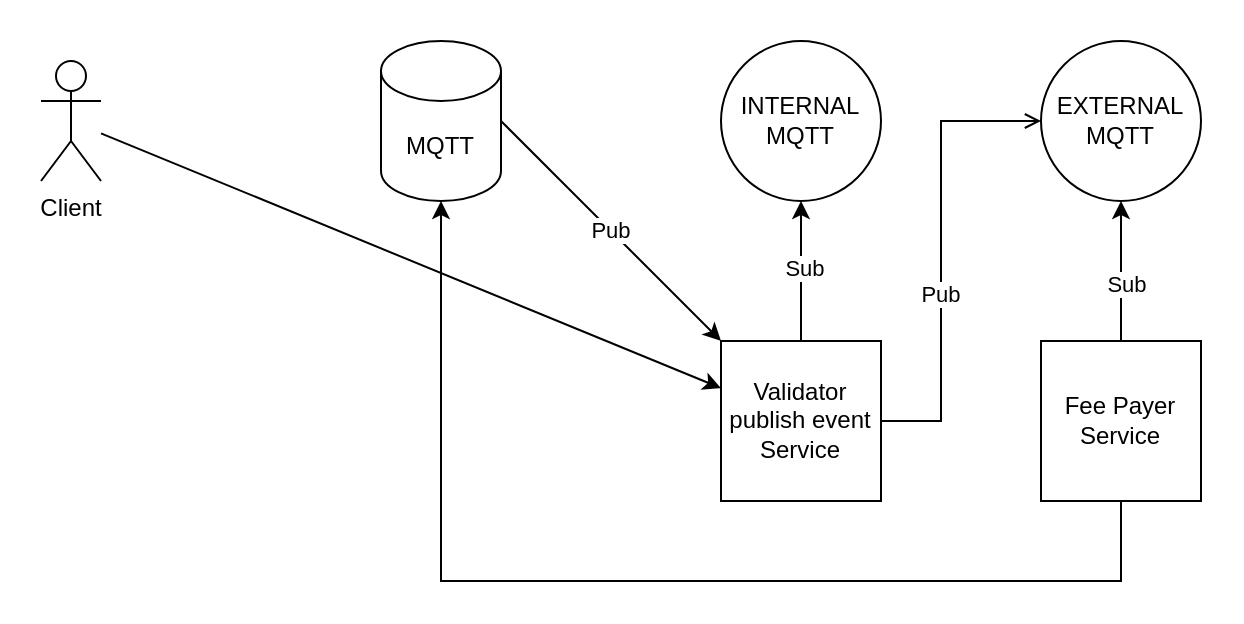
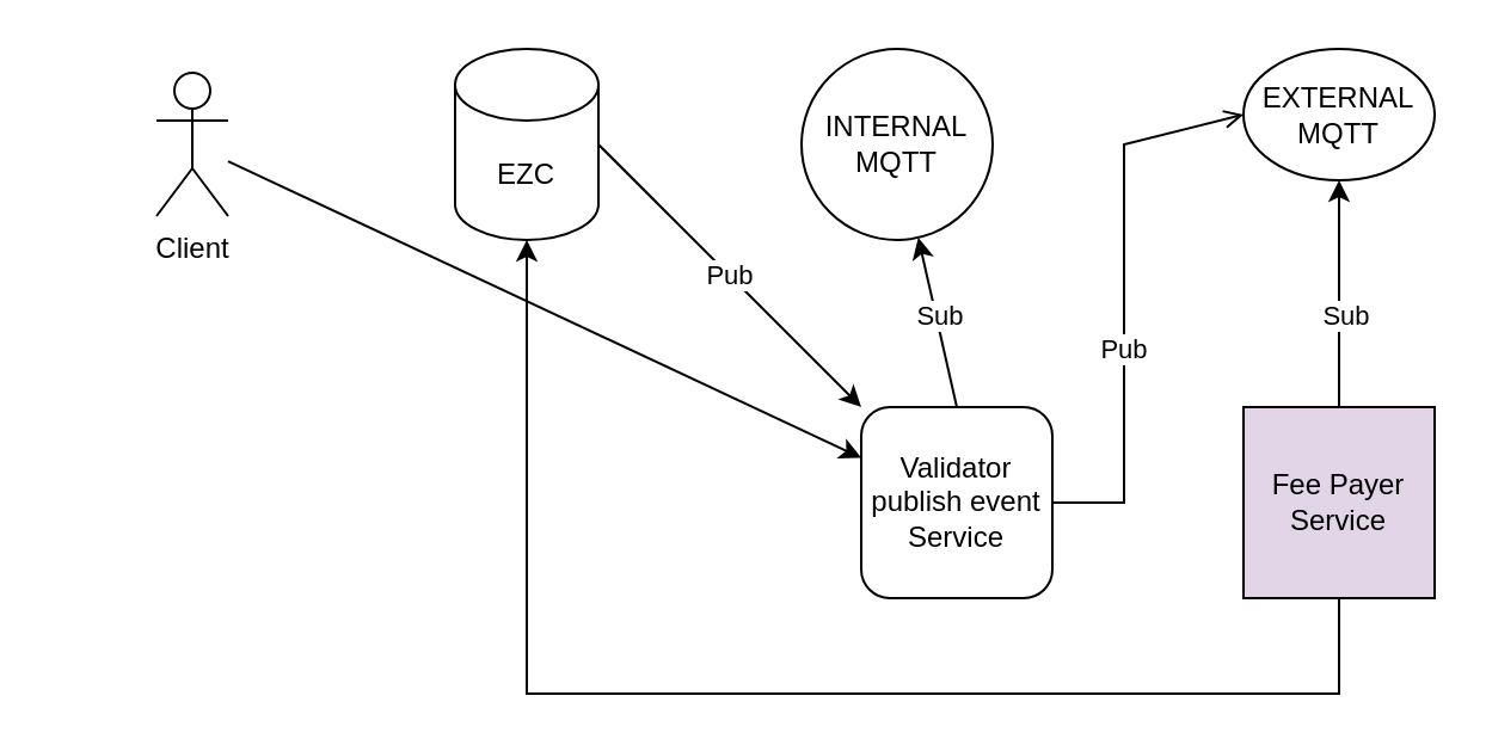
- <mxCell id="2" value="Client&lt;br&gt;" style="shape=umlActor;verticalLabelPosition=bottom;verticalAlign=top;html=1;outlineConnect=0;" vertex="1" parent="1"><mxGeometry x="20" y="30" width="30" height="60" as="geometry" /></mxCell>
+ <mxCell id="2" value="Client&lt;br&gt;" style="shape=umlActor;verticalLabelPosition=bottom;verticalAlign=top;html=1;outlineConnect=0;" vertex="1" parent="1"><mxGeometry x="65" y="30" width="30" height="60" as="geometry" /></mxCell>
- <mxCell id="5" value="INTERNAL &lt;br&gt;MQTT" style="ellipse;whiteSpace=wrap;html=1;aspect=fixed;" vertex="1" parent="1"><mxGeometry x="360" y="20" width="80" height="80" as="geometry" /></mxCell>
+ <mxCell id="5" value="INTERNAL &lt;br&gt;MQTT" style="ellipse;whiteSpace=wrap;html=1;aspect=fixed;" vertex="1" parent="1"><mxGeometry x="335" y="20" width="80" height="80" as="geometry" /></mxCell>
- <mxCell id="10" value="EXTERNAL &lt;br&gt;MQTT" style="ellipse;whiteSpace=wrap;html=1;aspect=fixed;" vertex="1" parent="1"><mxGeometry x="520" y="20" width="80" height="80" as="geometry" /></mxCell>
+ <mxCell id="10" value="EXTERNAL &lt;br&gt;MQTT" style="ellipse;whiteSpace=wrap;html=1;aspect=fixed;" vertex="1" parent="1"><mxGeometry x="520" y="20" width="80" height="55" as="geometry" /></mxCell>
- <mxCell id="3" value="MQTT" style="shape=cylinder3;whiteSpace=wrap;html=1;boundedLbl=1;backgroundOutline=1;size=15;" vertex="1" parent="1"><mxGeometry x="190" y="20" width="60" height="80" as="geometry" /></mxCell>
+ <mxCell id="3" value="EZC" style="shape=cylinder3;whiteSpace=wrap;html=1;boundedLbl=1;backgroundOutline=1;size=15;" vertex="1" parent="1"><mxGeometry x="190" y="20" width="60" height="80" as="geometry" /></mxCell>
- <mxCell id="7" value="Validator publish event&lt;br&gt;Service" style="whiteSpace=wrap;html=1;aspect=fixed;" vertex="1" parent="1"><mxGeometry x="360" y="170" width="80" height="80" as="geometry" /></mxCell>
+ <mxCell id="7" value="Validator publish event&lt;br&gt;Service" style="whiteSpace=wrap;html=1;aspect=fixed;rounded=1;" vertex="1" parent="1"><mxGeometry x="360" y="170" width="80" height="80" as="geometry" /></mxCell>
- <mxCell id="13" value="Fee Payer&lt;br&gt;Service" style="whiteSpace=wrap;html=1;aspect=fixed;" vertex="1" parent="1"><mxGeometry x="520" y="170" width="80" height="80" as="geometry" /></mxCell>
+ <mxCell id="13" value="Fee Payer&lt;br&gt;Service" style="whiteSpace=wrap;html=1;aspect=fixed;fillColor=#e1d5e7;" vertex="1" parent="1"><mxGeometry x="520" y="170" width="80" height="80" as="geometry" /></mxCell>
